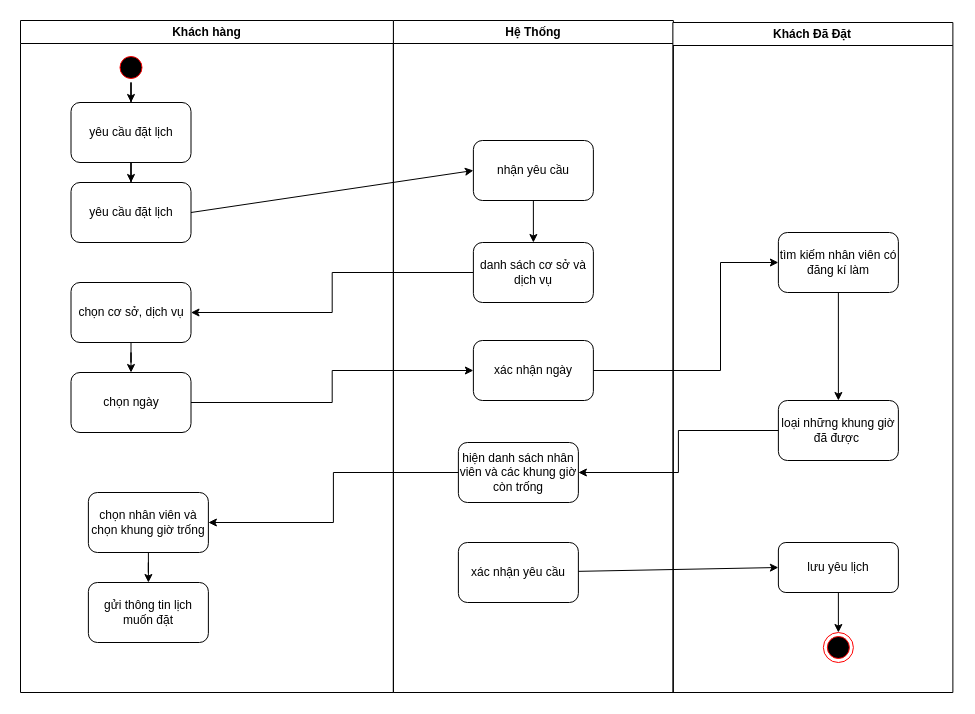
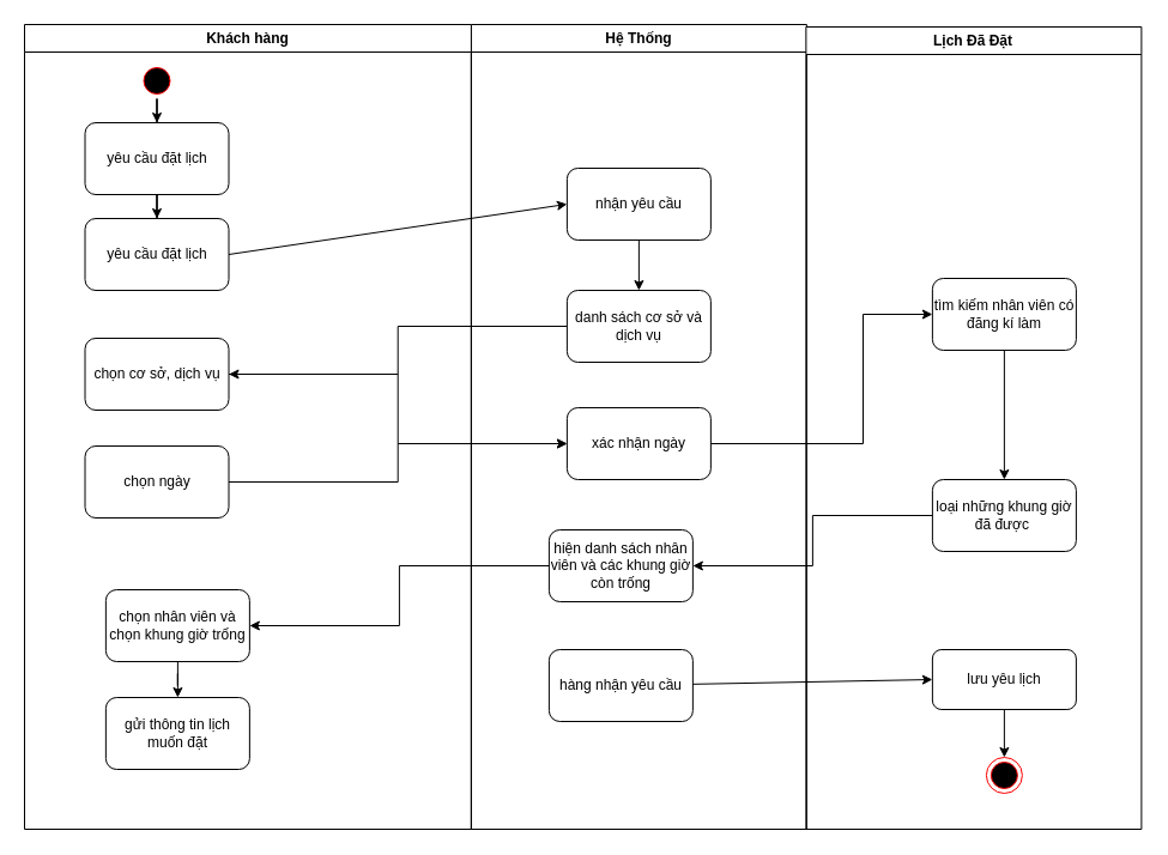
- <mxCell id="25" value="Khách Đã Đặt" style="swimlane;whiteSpace=wrap" parent="1" vertex="1"><mxGeometry x="672.38" y="22" width="280" height="670" as="geometry" /></mxCell>
+ <mxCell id="25" value="Lịch Đã Đặt" style="swimlane;whiteSpace=wrap" parent="1" vertex="1"><mxGeometry x="672.38" y="22" width="280" height="670" as="geometry" /></mxCell>
- <mxCell id="9" value="" style="edgeStyle=orthogonalEdgeStyle;rounded=0;orthogonalLoop=1;jettySize=auto;html=1;" parent="3" source="10" target="11" edge="1"><mxGeometry relative="1" as="geometry" /></mxCell>
+ <mxCell id="9" value="" style="edgeStyle=orthogonalEdgeStyle;rounded=0;orthogonalLoop=1;jettySize=auto;html=1;" parent="3" source="10" target="20" edge="1"><mxGeometry relative="1" as="geometry" /></mxCell>
- <mxCell id="24" value="xác nhận yêu cầu" style="whiteSpace=wrap;html=1;fillColor=rgb(255, 255, 255);strokeColor=rgb(0, 0, 0);fontColor=rgb(0, 0, 0);rounded=1;" parent="2" vertex="1"><mxGeometry x="65" y="522" width="120" height="60" as="geometry" /></mxCell>
+ <mxCell id="24" value="hàng nhận yêu cầu" style="whiteSpace=wrap;html=1;fillColor=rgb(255, 255, 255);strokeColor=rgb(0, 0, 0);fontColor=rgb(0, 0, 0);rounded=1;" parent="2" vertex="1"><mxGeometry x="65" y="522" width="120" height="60" as="geometry" /></mxCell>
